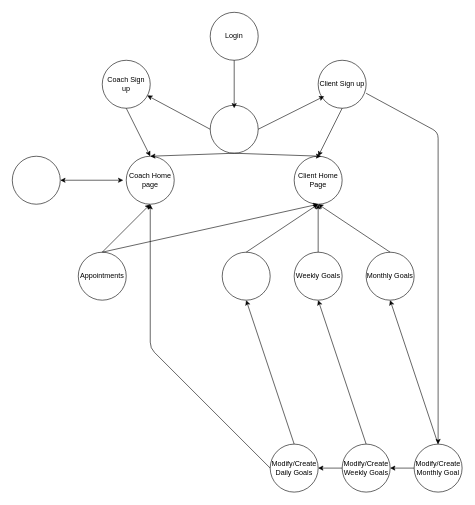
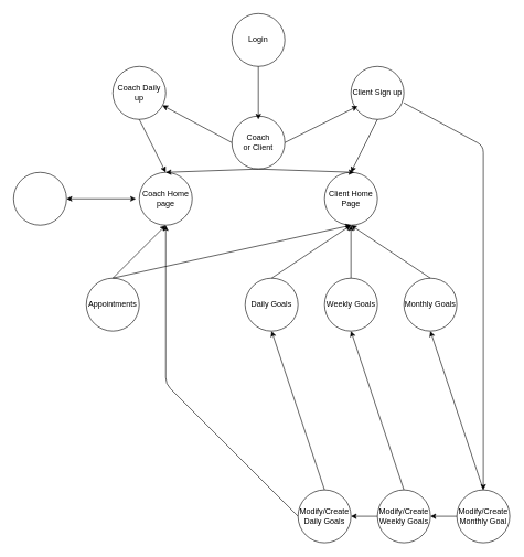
- <mxCell id="14" value="Coach Sign up" style="text;html=1;strokeColor=none;fillColor=none;align=center;verticalAlign=middle;whiteSpace=wrap;rounded=0;" parent="1" vertex="1"><mxGeometry x="175" y="110" width="70" height="60" as="geometry" /></mxCell>
+ <mxCell id="14" value="Coach Daily up" style="text;html=1;strokeColor=none;fillColor=none;align=center;verticalAlign=middle;whiteSpace=wrap;rounded=0;" parent="1" vertex="1"><mxGeometry x="175" y="110" width="70" height="60" as="geometry" /></mxCell>
+ <mxCell id="46" value="Coach or Client" style="text;html=1;strokeColor=none;fillColor=none;align=center;verticalAlign=middle;whiteSpace=wrap;rounded=0;" parent="1" vertex="1"><mxGeometry x="365" y="200" width="50" height="30" as="geometry" /></mxCell>
+ <mxCell id="27" value="Daily Goals" style="text;html=1;strokeColor=none;fillColor=none;align=center;verticalAlign=middle;whiteSpace=wrap;rounded=0;" parent="1" vertex="1"><mxGeometry x="370" y="425" width="80" height="70" as="geometry" /></mxCell>
